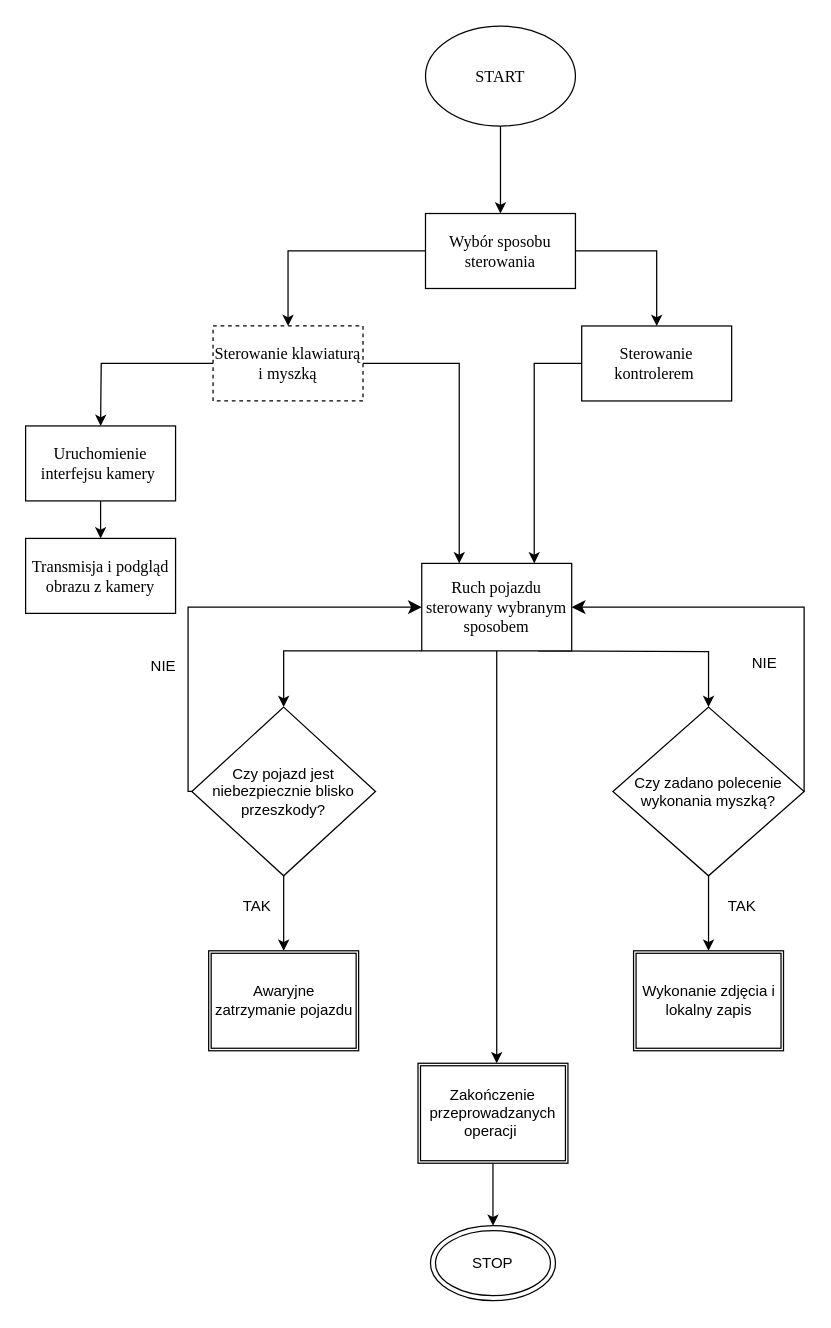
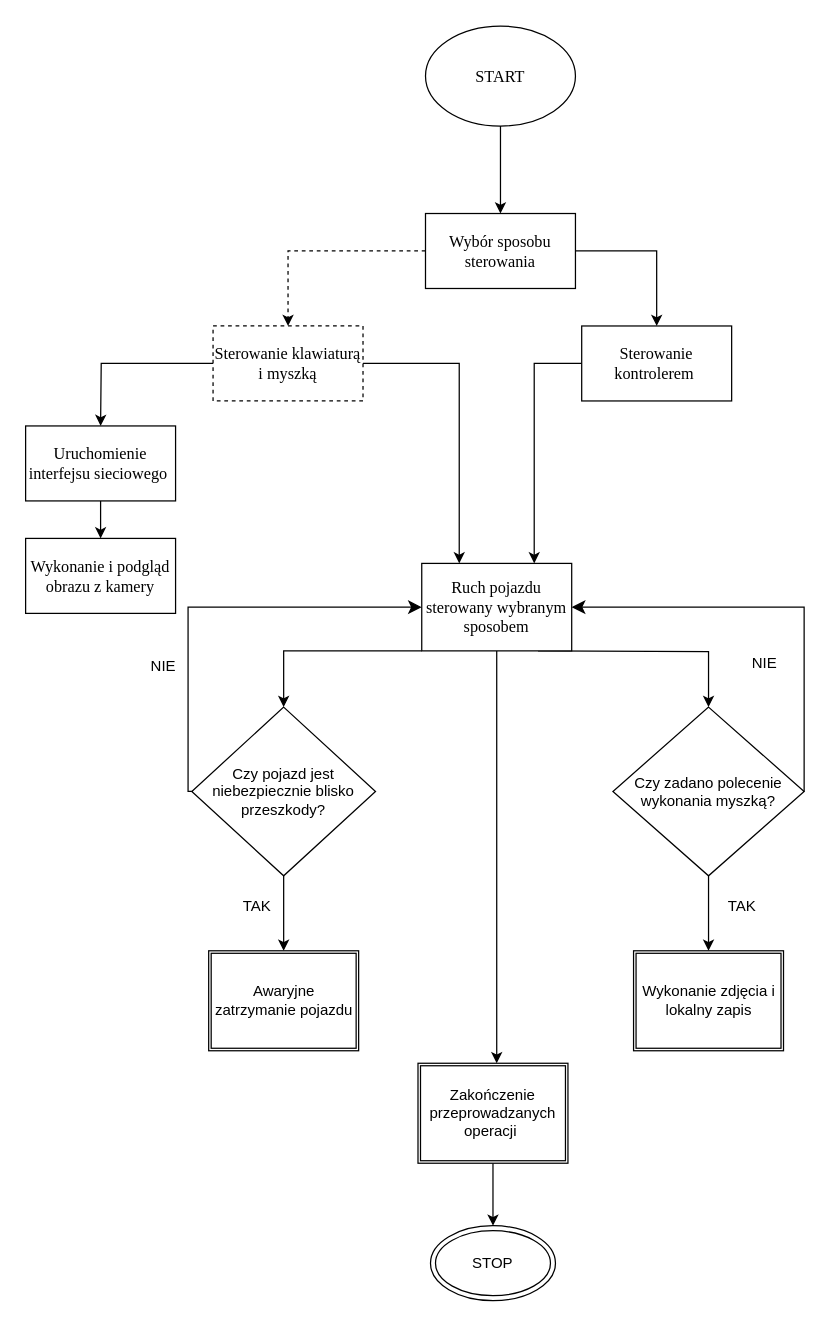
- <mxCell id="5" style="edgeStyle=orthogonalEdgeStyle;rounded=0;orthogonalLoop=1;jettySize=auto;html=1;entryX=0.5;entryY=0;entryDx=0;entryDy=0;fontFamily=Verdana;fontSize=13;" edge="1" parent="1" source="6" target="9"><mxGeometry relative="1" as="geometry" /></mxCell>
+ <mxCell id="5" style="edgeStyle=orthogonalEdgeStyle;rounded=0;orthogonalLoop=1;jettySize=auto;html=1;entryX=0.5;entryY=0;entryDx=0;entryDy=0;fontFamily=Verdana;fontSize=13;dashed=1;" edge="1" parent="1" source="6" target="9"><mxGeometry relative="1" as="geometry" /></mxCell>
- <mxCell id="13" value="Uruchomienie interfejsu kamery&amp;nbsp;" style="rounded=0;whiteSpace=wrap;html=1;fontFamily=Verdana;fontSize=13;" vertex="1" parent="1"><mxGeometry x="20" y="340" width="120" height="60" as="geometry" /></mxCell>
+ <mxCell id="13" value="Uruchomienie interfejsu sieciowego&amp;nbsp;" style="rounded=0;whiteSpace=wrap;html=1;fontFamily=Verdana;fontSize=13;" vertex="1" parent="1"><mxGeometry x="20" y="340" width="120" height="60" as="geometry" /></mxCell>
- <mxCell id="22" value="Transmisja i podgląd obrazu z kamery" style="rounded=0;whiteSpace=wrap;html=1;fontFamily=Verdana;fontSize=13;" vertex="1" parent="1"><mxGeometry x="20" y="430" width="120" height="60" as="geometry" /></mxCell>
+ <mxCell id="22" value="Wykonanie i podgląd obrazu z kamery" style="rounded=0;whiteSpace=wrap;html=1;fontFamily=Verdana;fontSize=13;" vertex="1" parent="1"><mxGeometry x="20" y="430" width="120" height="60" as="geometry" /></mxCell>
